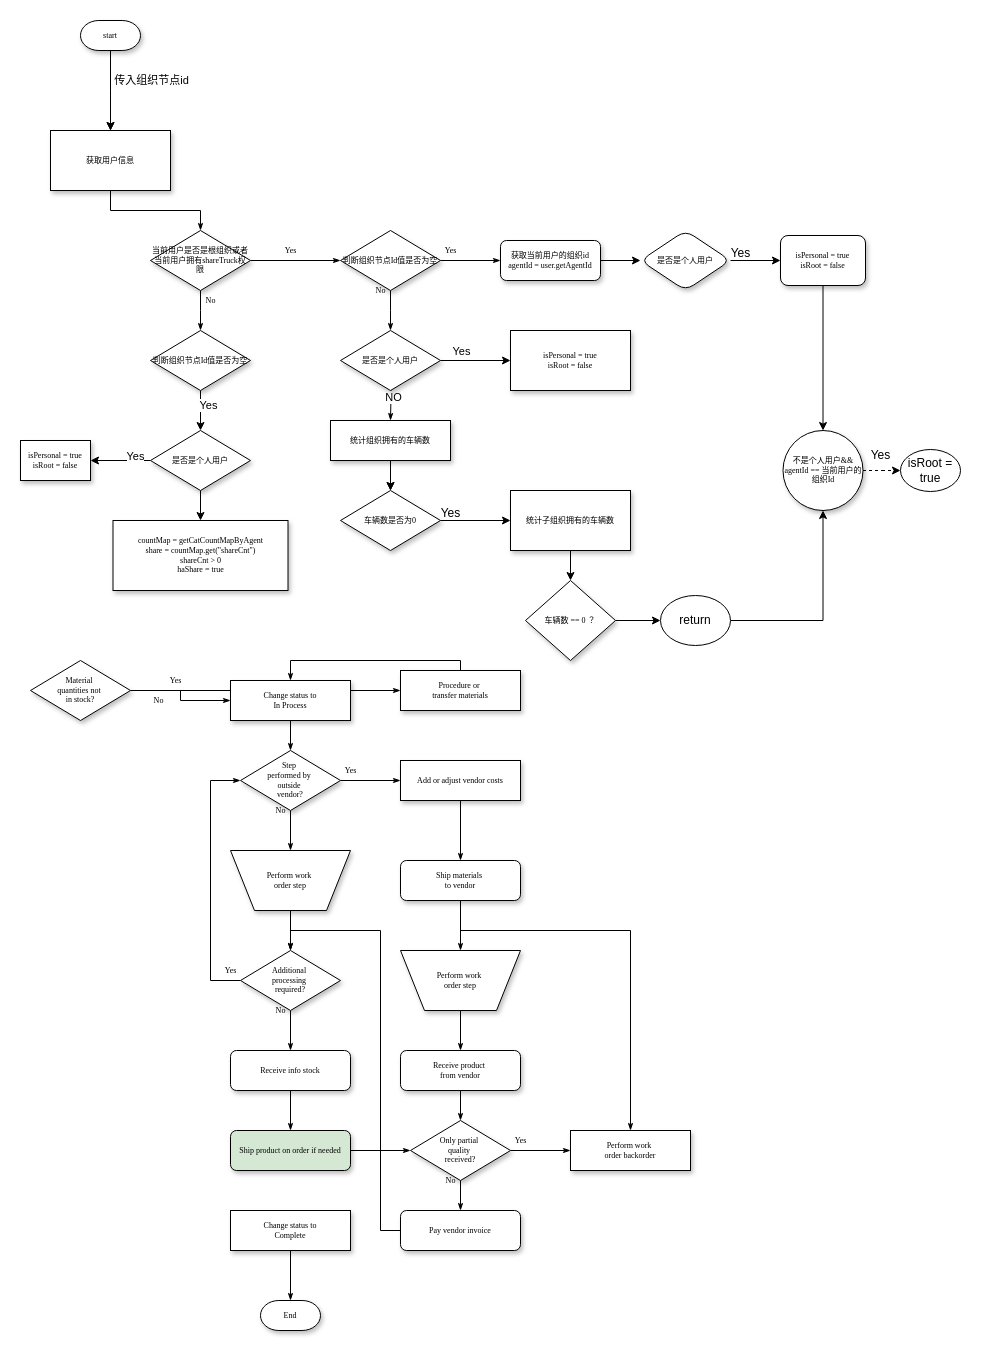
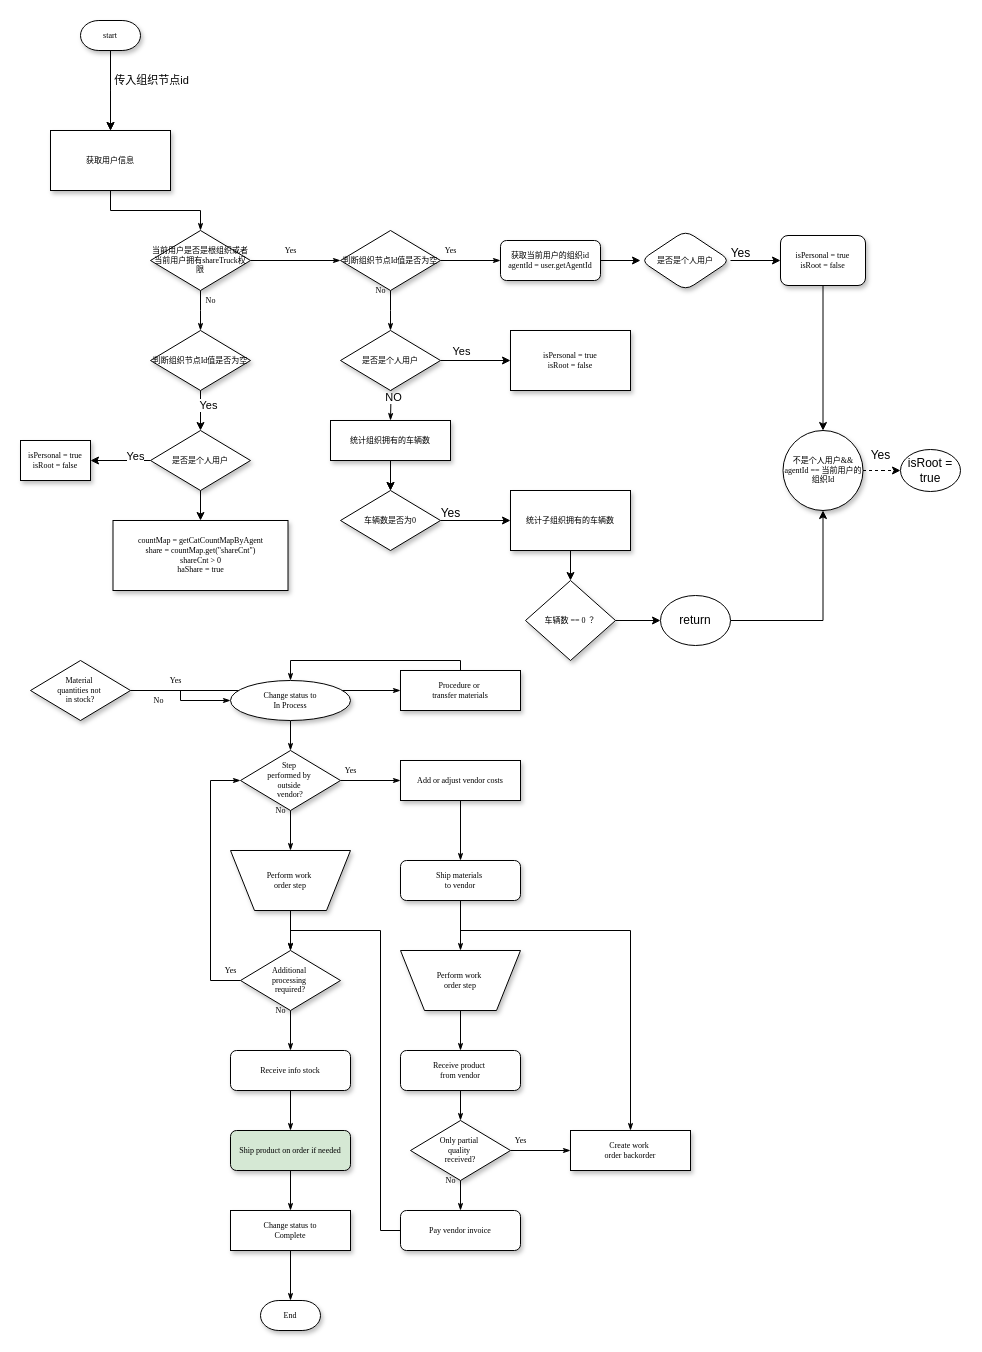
- <mxCell id="22" value="Change status to&lt;div&gt;In Process&lt;/div&gt;" style="whiteSpace=wrap;html=1;rounded=0;shadow=1;labelBackgroundColor=none;strokeWidth=1;fontFamily=Verdana;fontSize=8;align=center;" parent="1" vertex="1"><mxGeometry x="230" y="680" width="120" height="40" as="geometry" /></mxCell>
+ <mxCell id="22" value="Change status to&lt;div&gt;In Process&lt;/div&gt;" style="ellipse;whiteSpace=wrap;html=1;shadow=1;labelBackgroundColor=none;strokeWidth=1;fontFamily=Verdana;fontSize=8;align=center;" parent="1" vertex="1"><mxGeometry x="230" y="680" width="120" height="40" as="geometry" /></mxCell>
- <mxCell id="42" style="edgeStyle=orthogonalEdgeStyle;rounded=0;html=1;labelBackgroundColor=none;startSize=5;endArrow=classicThin;endFill=1;endSize=5;jettySize=auto;orthogonalLoop=1;strokeWidth=1;fontFamily=Verdana;fontSize=8;" parent="1" source="43" target="46" edge="1"><mxGeometry relative="1" as="geometry" /></mxCell>
+ <mxCell id="42" style="edgeStyle=orthogonalEdgeStyle;rounded=0;html=1;labelBackgroundColor=none;startSize=5;endArrow=classicThin;endFill=1;endSize=5;jettySize=auto;orthogonalLoop=1;strokeWidth=1;fontFamily=Verdana;fontSize=8" parent="1" source="43" target="49" edge="1"><mxGeometry relative="1" as="geometry" /></mxCell>
- <mxCell id="47" value="Perform work&amp;nbsp;&lt;div&gt;order backorder&lt;/div&gt;" style="whiteSpace=wrap;html=1;rounded=0;shadow=1;labelBackgroundColor=none;strokeWidth=1;fontFamily=Verdana;fontSize=8;align=center;" parent="1" vertex="1"><mxGeometry x="570" y="1130" width="120" height="40" as="geometry" /></mxCell>
+ <mxCell id="47" value="Create work&amp;nbsp;&lt;div&gt;order backorder&lt;/div&gt;" style="whiteSpace=wrap;html=1;rounded=0;shadow=1;labelBackgroundColor=none;strokeWidth=1;fontFamily=Verdana;fontSize=8;align=center;" parent="1" vertex="1"><mxGeometry x="570" y="1130" width="120" height="40" as="geometry" /></mxCell>
